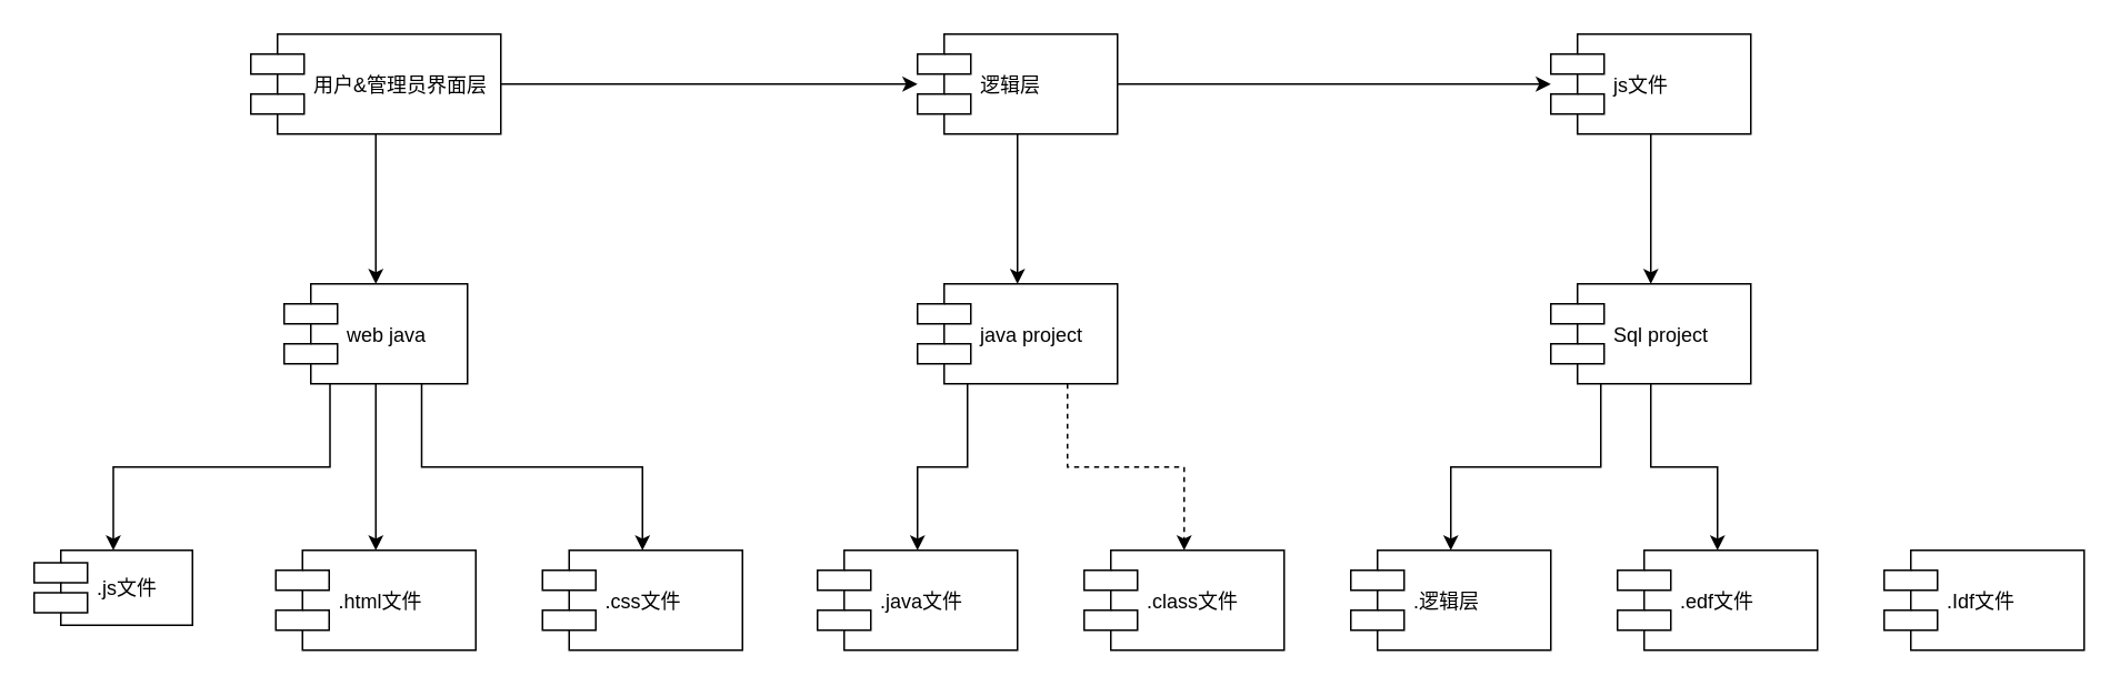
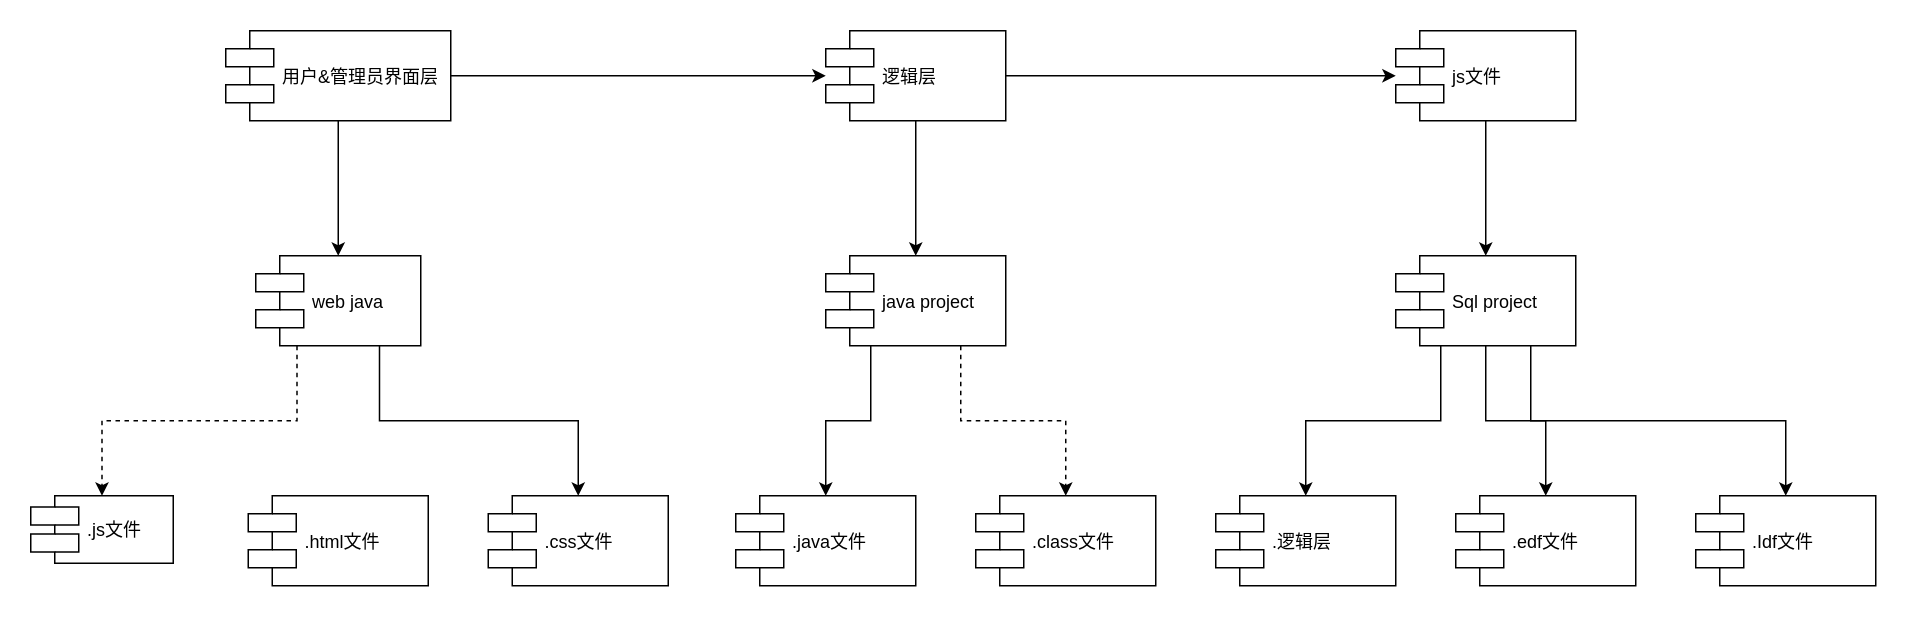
- <mxCell id="7" style="edgeStyle=orthogonalEdgeStyle;rounded=0;orthogonalLoop=1;jettySize=auto;html=1;exitX=0.5;exitY=1;exitDx=0;exitDy=0;" edge="1" parent="1" source="8" target="11"><mxGeometry relative="1" as="geometry" /></mxCell>
- <mxCell id="5" style="edgeStyle=orthogonalEdgeStyle;rounded=0;orthogonalLoop=1;jettySize=auto;html=1;exitX=0.25;exitY=1;exitDx=0;exitDy=0;entryX=0.5;entryY=0;entryDx=0;entryDy=0;" edge="1" parent="1" source="8" target="9"><mxGeometry relative="1" as="geometry" /></mxCell>
+ <mxCell id="5" style="edgeStyle=orthogonalEdgeStyle;rounded=0;orthogonalLoop=1;jettySize=auto;html=1;exitX=0.25;exitY=1;exitDx=0;exitDy=0;entryX=0.5;entryY=0;entryDx=0;entryDy=0;dashed=1;" edge="1" parent="1" source="8" target="9"><mxGeometry relative="1" as="geometry" /></mxCell>
+ <mxCell id="24" style="edgeStyle=orthogonalEdgeStyle;rounded=0;orthogonalLoop=1;jettySize=auto;html=1;exitX=0.75;exitY=1;exitDx=0;exitDy=0;entryX=0.5;entryY=0;entryDx=0;entryDy=0;" edge="1" parent="1" source="25" target="28"><mxGeometry relative="1" as="geometry" /></mxCell>
